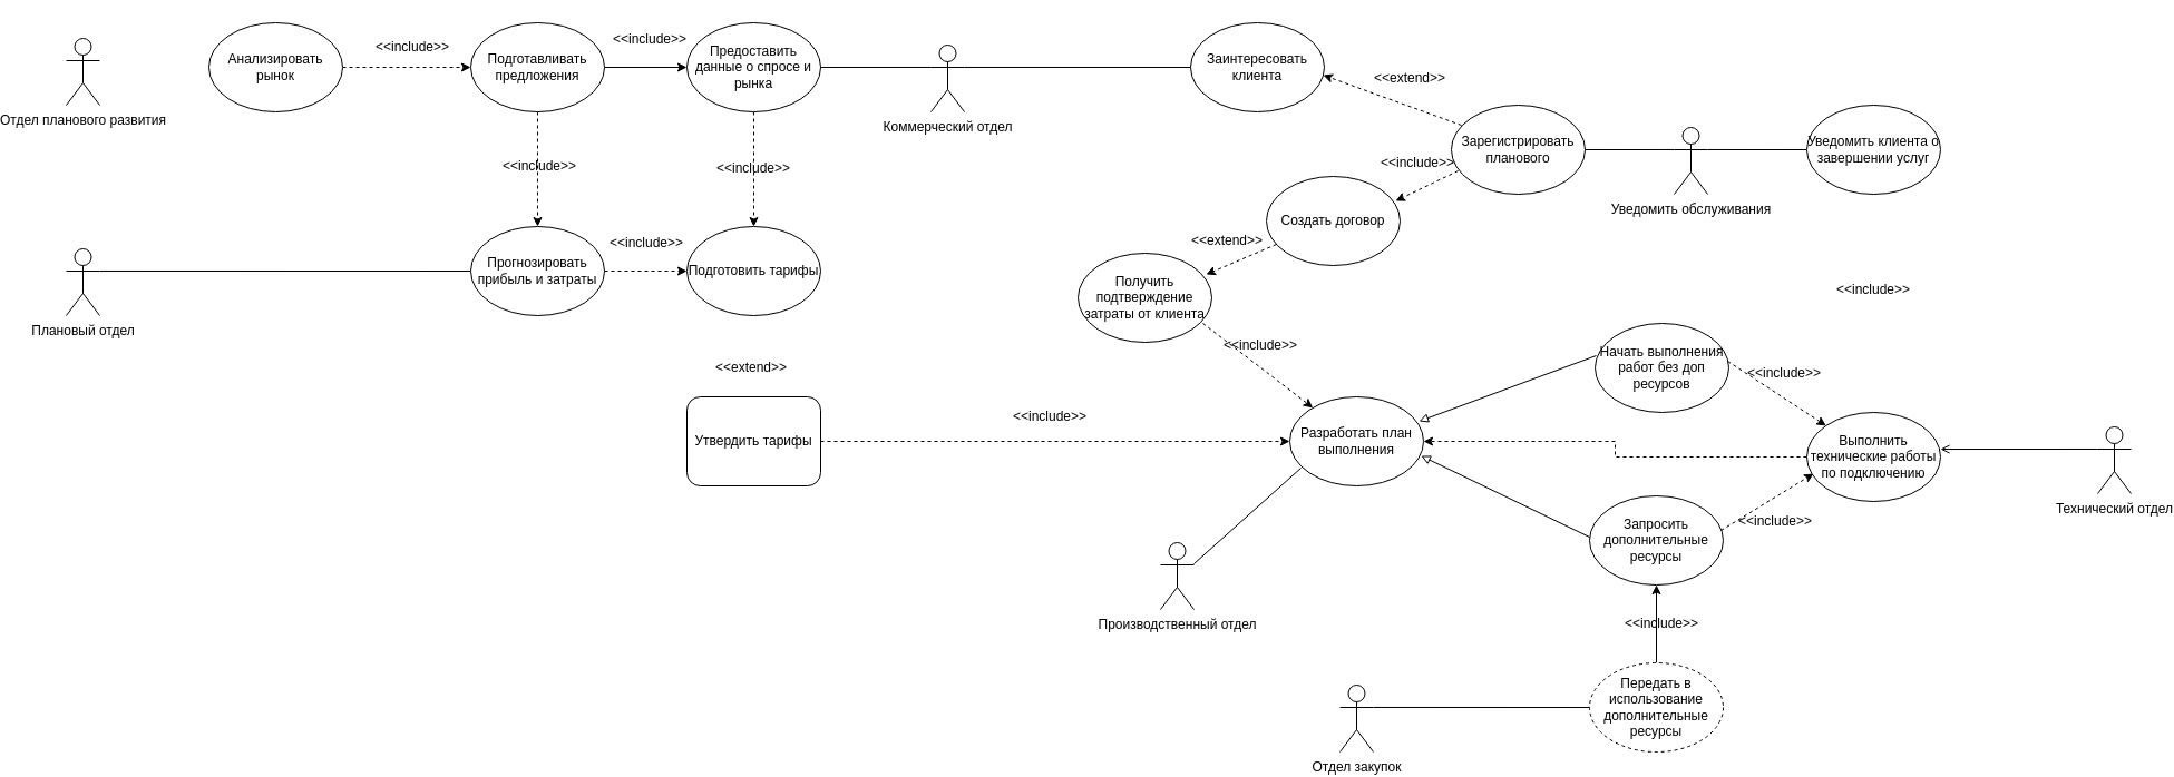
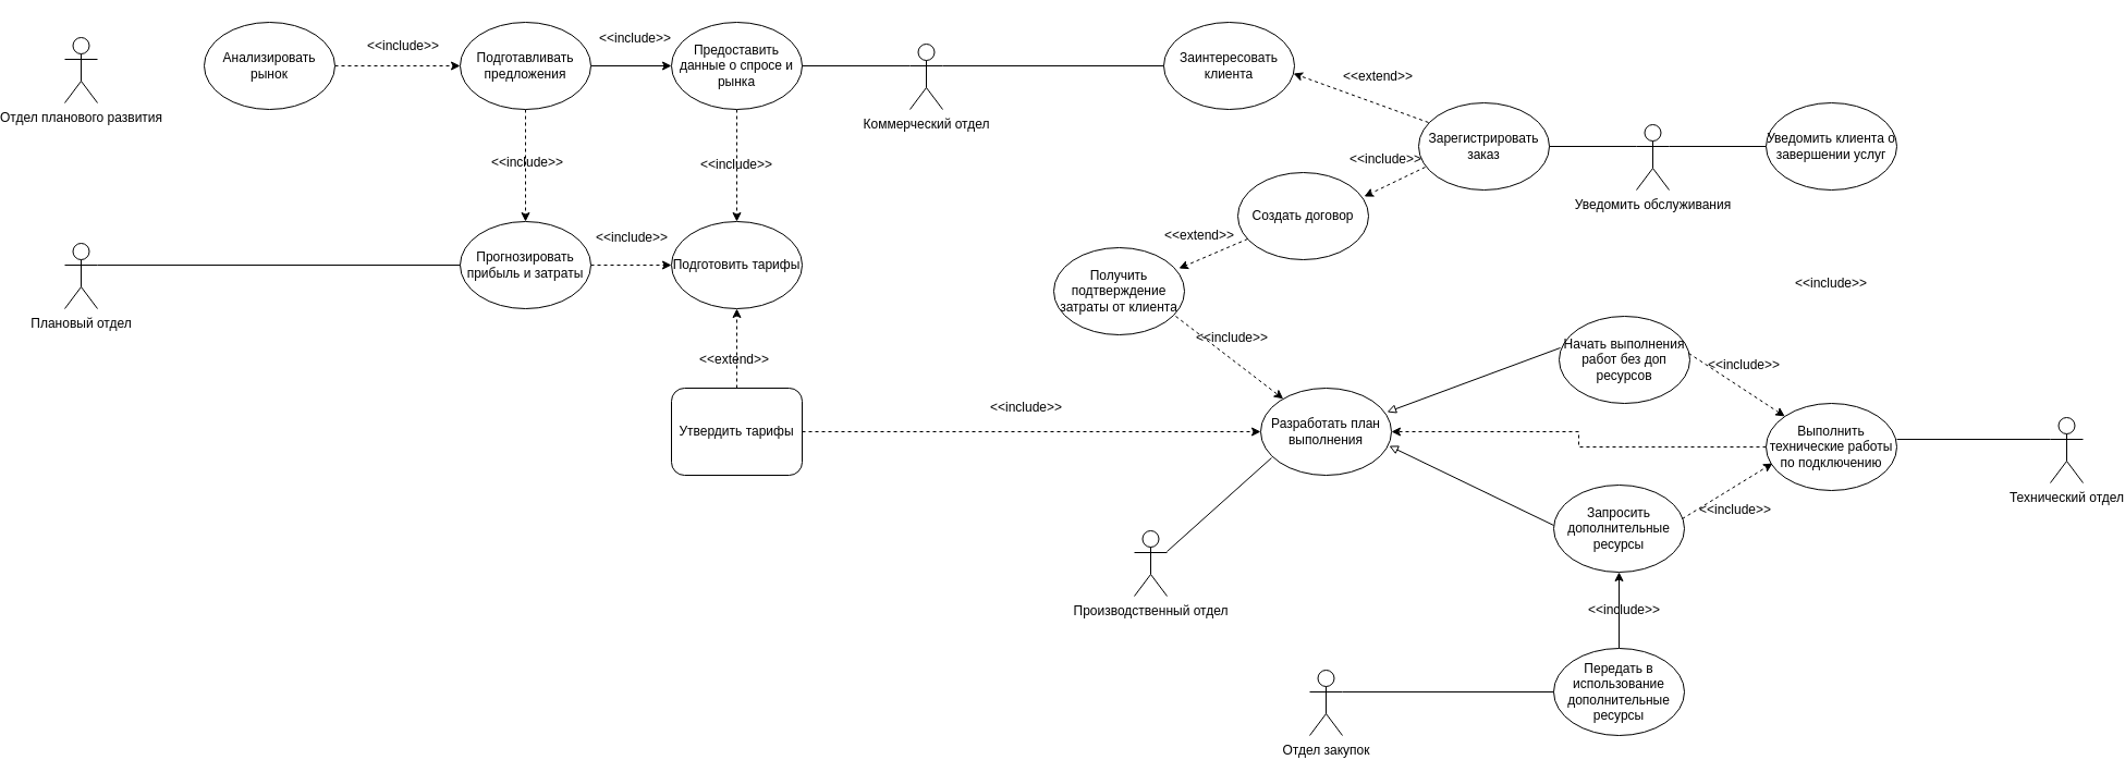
- <mxCell id="19" value="Зарегистрировать планового" style="ellipse;whiteSpace=wrap;html=1;" parent="1" vertex="1"><mxGeometry x="1263" y="94" width="120" height="80" as="geometry" /></mxCell>
+ <mxCell id="19" value="Зарегистрировать заказ" style="ellipse;whiteSpace=wrap;html=1;" parent="1" vertex="1"><mxGeometry x="1263" y="94" width="120" height="80" as="geometry" /></mxCell>
+ <mxCell id="15" style="edgeStyle=orthogonalEdgeStyle;rounded=0;orthogonalLoop=1;jettySize=auto;html=1;exitX=0.5;exitY=0;exitDx=0;exitDy=0;entryX=0.5;entryY=1;entryDx=0;entryDy=0;dashed=1;" parent="1" source="17" target="14" edge="1"><mxGeometry relative="1" as="geometry" /></mxCell>
- <mxCell id="56" style="edgeStyle=orthogonalEdgeStyle;rounded=0;orthogonalLoop=1;jettySize=auto;html=1;exitX=0;exitY=0.333;exitDx=0;exitDy=0;exitPerimeter=0;entryX=1;entryY=0.413;entryDx=0;entryDy=0;entryPerimeter=0;endArrow=open;startFill=0;" parent="1" source="26" target="33" edge="1"><mxGeometry relative="1" as="geometry" /></mxCell>
+ <mxCell id="56" style="edgeStyle=orthogonalEdgeStyle;rounded=0;orthogonalLoop=1;jettySize=auto;html=1;exitX=0;exitY=0.333;exitDx=0;exitDy=0;exitPerimeter=0;entryX=1;entryY=0.413;entryDx=0;entryDy=0;entryPerimeter=0;endArrow=none;startFill=0;" parent="1" source="26" target="33" edge="1"><mxGeometry relative="1" as="geometry" /></mxCell>
- <mxCell id="31" value="Передать в использование дополнительные ресурсы" style="ellipse;whiteSpace=wrap;html=1;dashed=1;" parent="1" vertex="1"><mxGeometry x="1387" y="595" width="120" height="80" as="geometry" /></mxCell>
+ <mxCell id="31" value="Передать в использование дополнительные ресурсы" style="ellipse;whiteSpace=wrap;html=1;" parent="1" vertex="1"><mxGeometry x="1387" y="595" width="120" height="80" as="geometry" /></mxCell>
